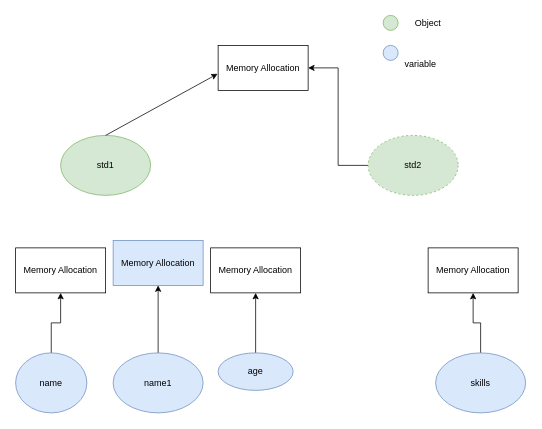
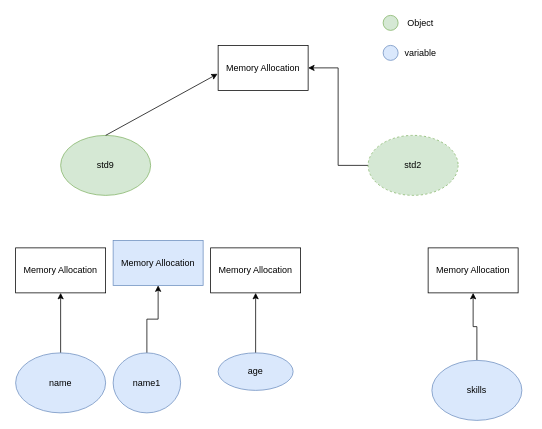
- <mxCell id="8" value="Object" style="text;html=1;strokeColor=none;fillColor=none;align=center;verticalAlign=middle;whiteSpace=wrap;rounded=0;" vertex="1" parent="1"><mxGeometry x="550" y="20" width="40" height="20" as="geometry" /></mxCell>
+ <mxCell id="8" value="Object" style="text;html=1;strokeColor=none;fillColor=none;align=center;verticalAlign=middle;whiteSpace=wrap;rounded=0;" vertex="1" parent="1"><mxGeometry x="540" y="20" width="40" height="20" as="geometry" /></mxCell>
- <mxCell id="19" value="variable" style="text;html=1;strokeColor=none;fillColor=none;align=center;verticalAlign=middle;whiteSpace=wrap;rounded=0;" vertex="1" parent="1"><mxGeometry x="540" y="75" width="40" height="20" as="geometry" /></mxCell>
+ <mxCell id="19" value="variable" style="text;html=1;strokeColor=none;fillColor=none;align=center;verticalAlign=middle;whiteSpace=wrap;rounded=0;" vertex="1" parent="1"><mxGeometry x="540" y="60" width="40" height="20" as="geometry" /></mxCell>
- <mxCell id="3" value="std1" style="ellipse;whiteSpace=wrap;html=1;fillColor=#d5e8d4;strokeColor=#82b366;" vertex="1" parent="1"><mxGeometry x="80" y="180" width="120" height="80" as="geometry" /></mxCell>
+ <mxCell id="3" value="std9" style="ellipse;whiteSpace=wrap;html=1;fillColor=#d5e8d4;strokeColor=#82b366;" vertex="1" parent="1"><mxGeometry x="80" y="180" width="120" height="80" as="geometry" /></mxCell>
- <mxCell id="11" value="name" style="ellipse;whiteSpace=wrap;html=1;fillColor=#dae8fc;strokeColor=#6c8ebf;" vertex="1" parent="1"><mxGeometry x="20" y="470" width="95" height="80" as="geometry" /></mxCell>
+ <mxCell id="11" value="name" style="ellipse;whiteSpace=wrap;html=1;fillColor=#dae8fc;strokeColor=#6c8ebf;" vertex="1" parent="1"><mxGeometry x="20" y="470" width="120" height="80" as="geometry" /></mxCell>
- <mxCell id="21" value="name1" style="ellipse;whiteSpace=wrap;html=1;fillColor=#dae8fc;strokeColor=#6c8ebf;" vertex="1" parent="1"><mxGeometry x="150" y="470" width="120" height="80" as="geometry" /></mxCell>
+ <mxCell id="21" value="name1" style="ellipse;whiteSpace=wrap;html=1;fillColor=#dae8fc;strokeColor=#6c8ebf;" vertex="1" parent="1"><mxGeometry x="150" y="470" width="90" height="80" as="geometry" /></mxCell>
- <mxCell id="17" value="skills" style="ellipse;whiteSpace=wrap;html=1;fillColor=#dae8fc;strokeColor=#6c8ebf;" vertex="1" parent="1"><mxGeometry x="580" y="470" width="120" height="80" as="geometry" /></mxCell>
+ <mxCell id="17" value="skills" style="ellipse;whiteSpace=wrap;html=1;fillColor=#dae8fc;strokeColor=#6c8ebf;" vertex="1" parent="1"><mxGeometry x="575" y="480" width="120" height="80" as="geometry" /></mxCell>
